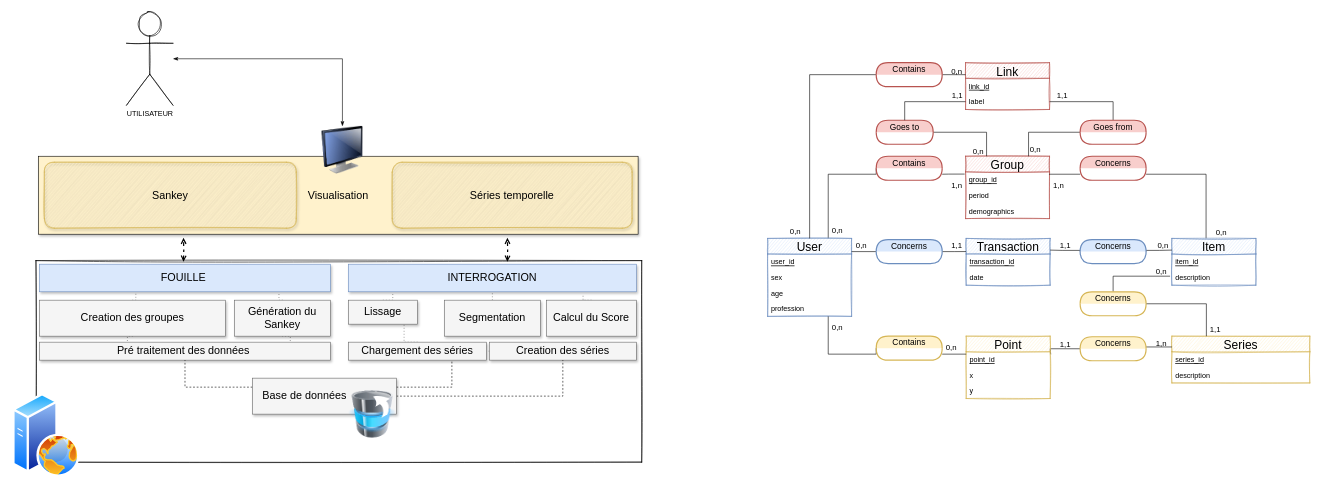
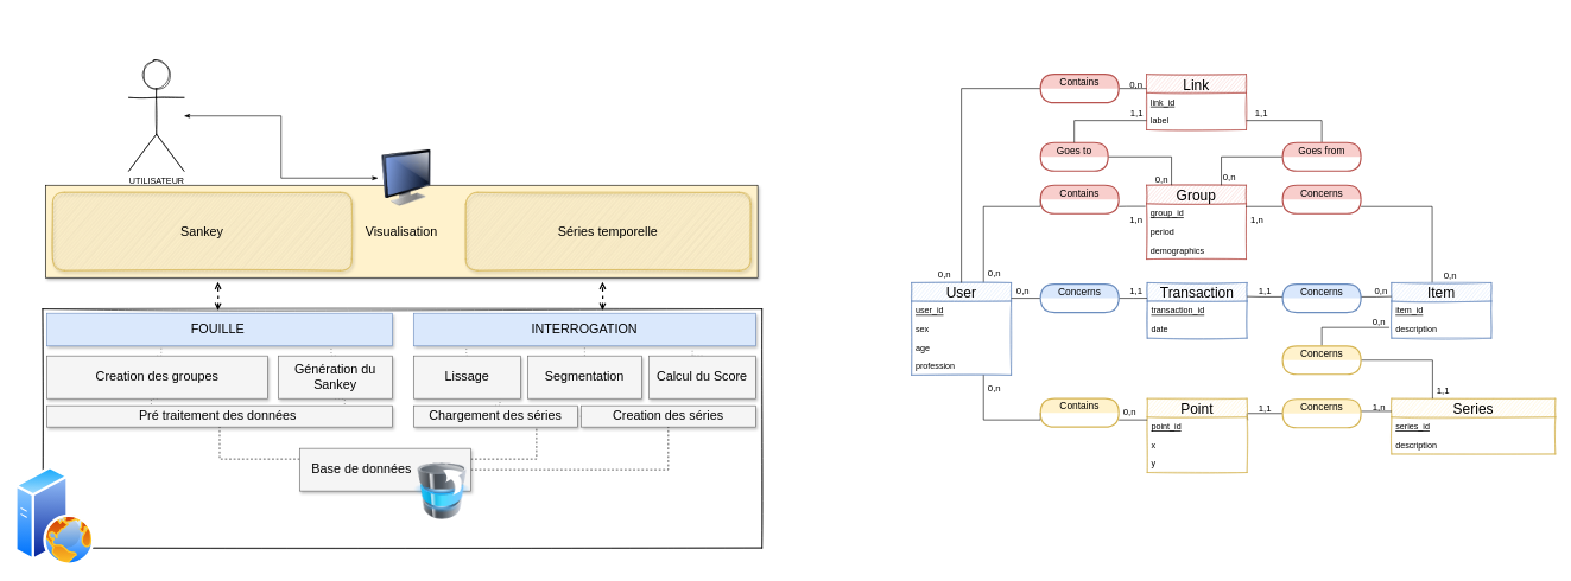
- <mxCell id="37" value="UTILISATEUR" style="shape=umlActor;verticalLabelPosition=bottom;verticalAlign=top;html=1;outlineConnect=0;rounded=0;shadow=0;glass=0;sketch=1;strokeWidth=1;fillColor=none;" vertex="1" parent="1"><mxGeometry x="210" y="20" width="77.5" height="155" as="geometry" /></mxCell>
+ <mxCell id="37" value="UTILISATEUR" style="shape=umlActor;verticalLabelPosition=bottom;verticalAlign=top;html=1;outlineConnect=0;rounded=0;shadow=0;glass=0;sketch=1;strokeWidth=1;fillColor=none;" vertex="1" parent="1"><mxGeometry x="180" y="85" width="77.5" height="155" as="geometry" /></mxCell>
- <mxCell id="22" value="Lissage" style="whiteSpace=wrap;html=1;shadow=1;fontSize=18;fillColor=#f5f5f5;strokeColor=#666666;" vertex="1" parent="1"><mxGeometry x="580" y="500" width="115" height="40" as="geometry" /></mxCell>
+ <mxCell id="22" value="Lissage" style="whiteSpace=wrap;html=1;shadow=1;fontSize=18;fillColor=#f5f5f5;strokeColor=#666666;" vertex="1" parent="1"><mxGeometry x="580" y="500" width="150" height="60" as="geometry" /></mxCell>
